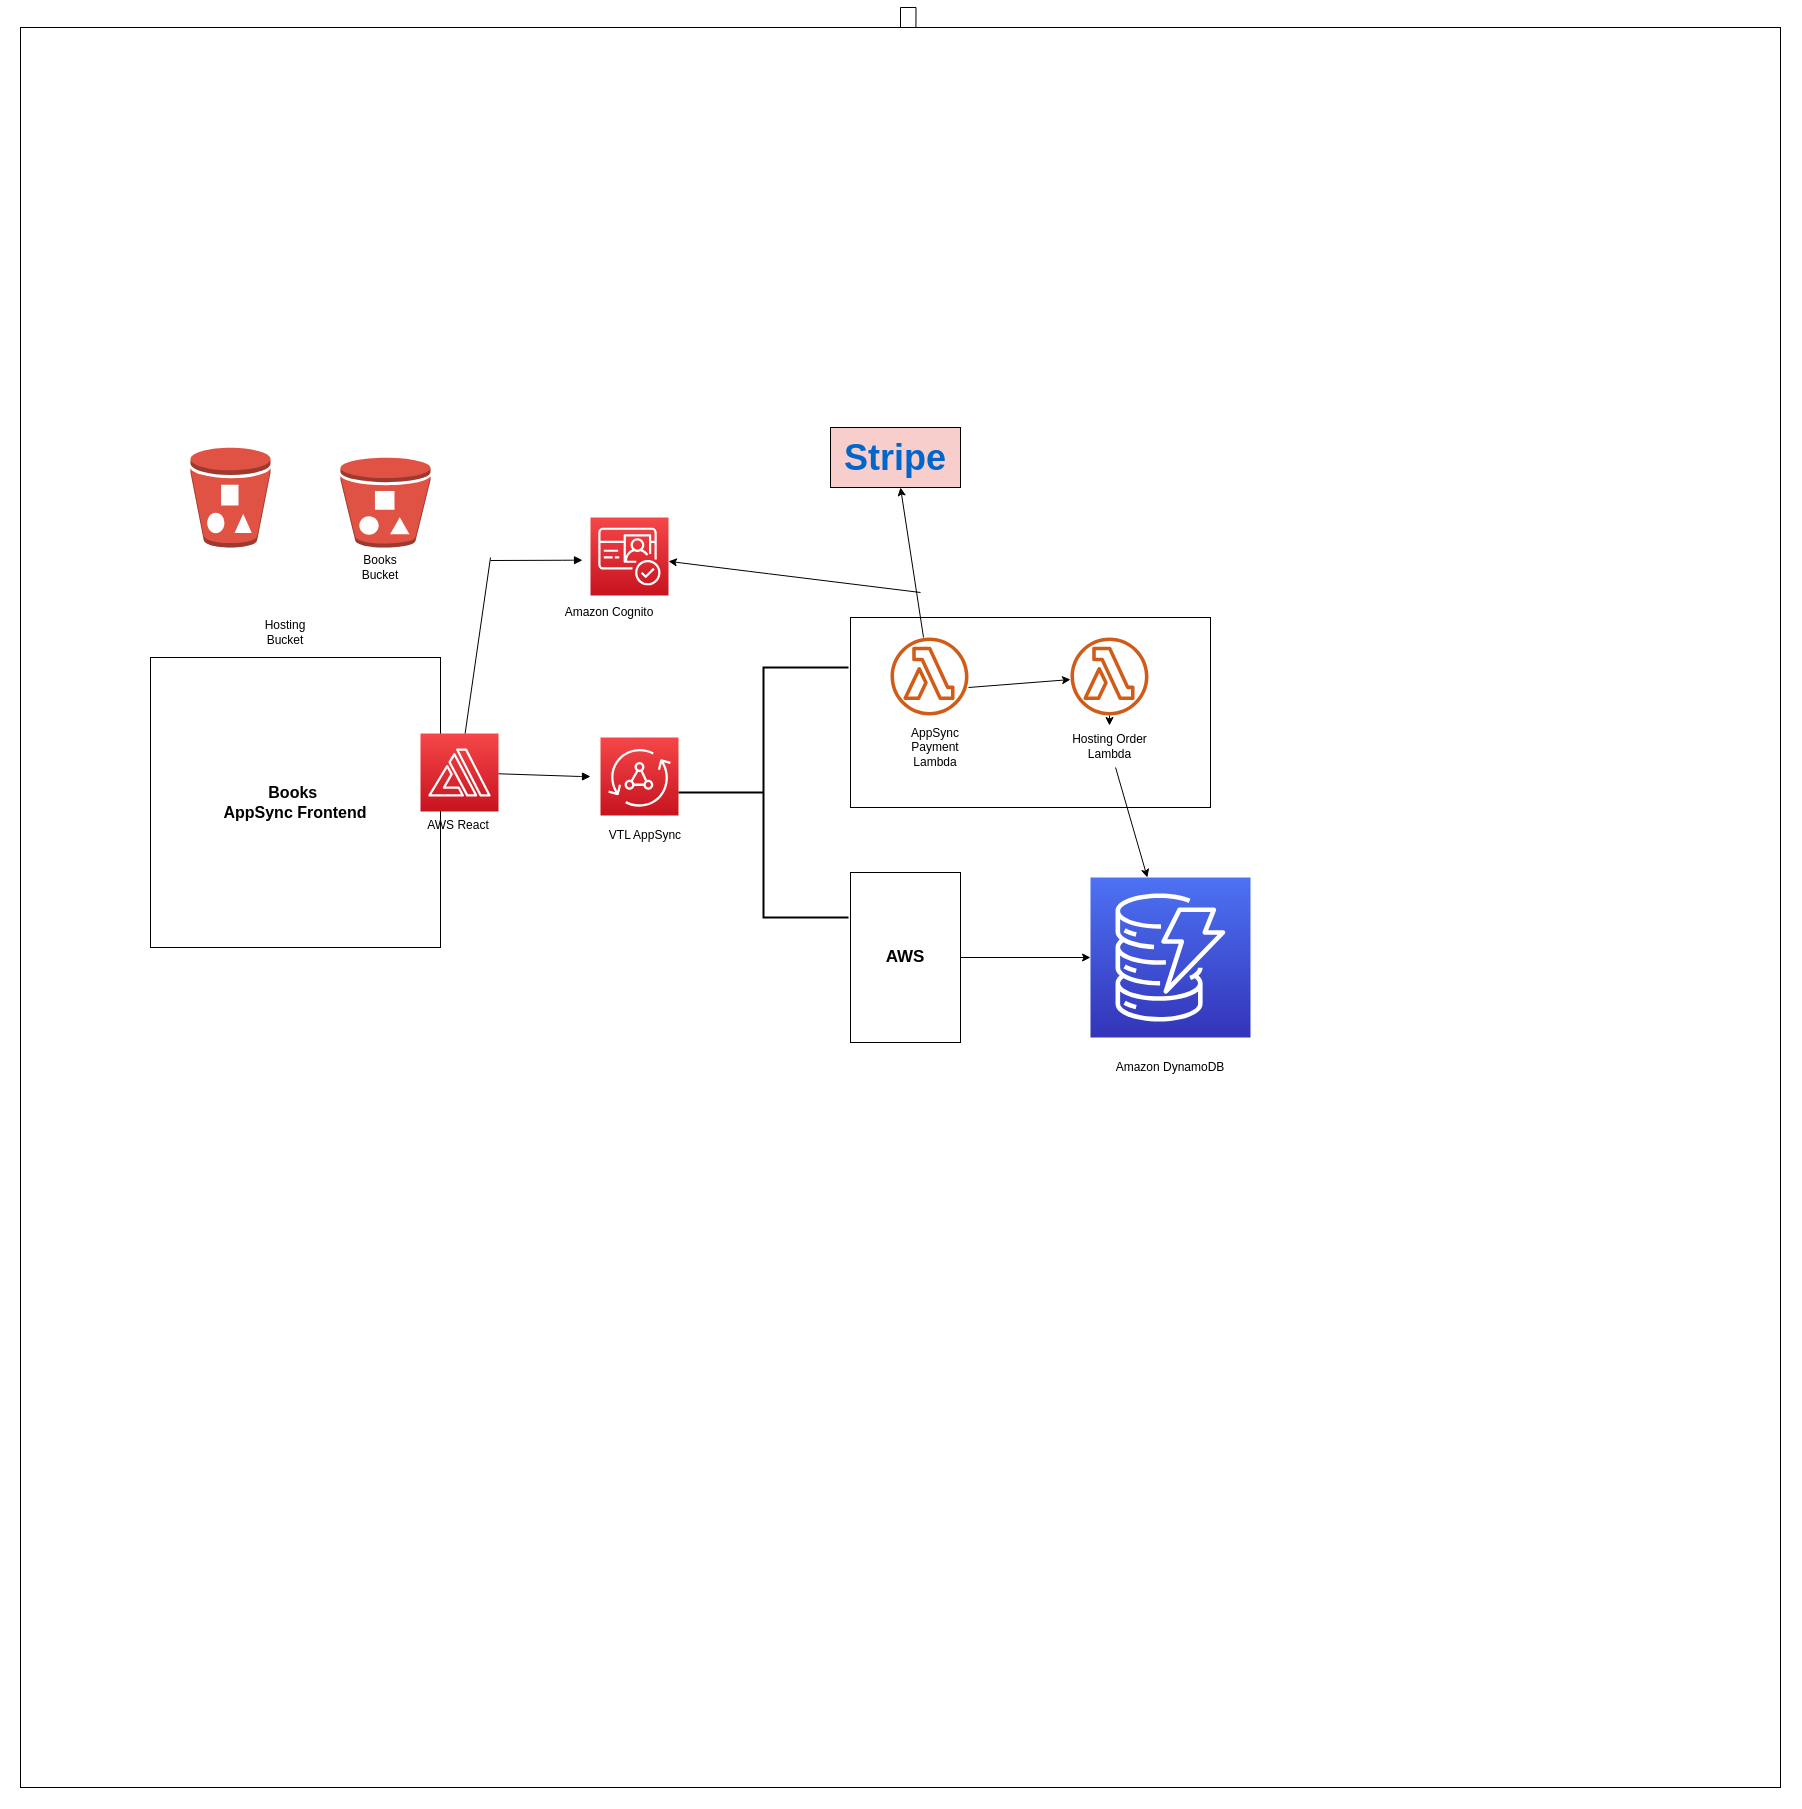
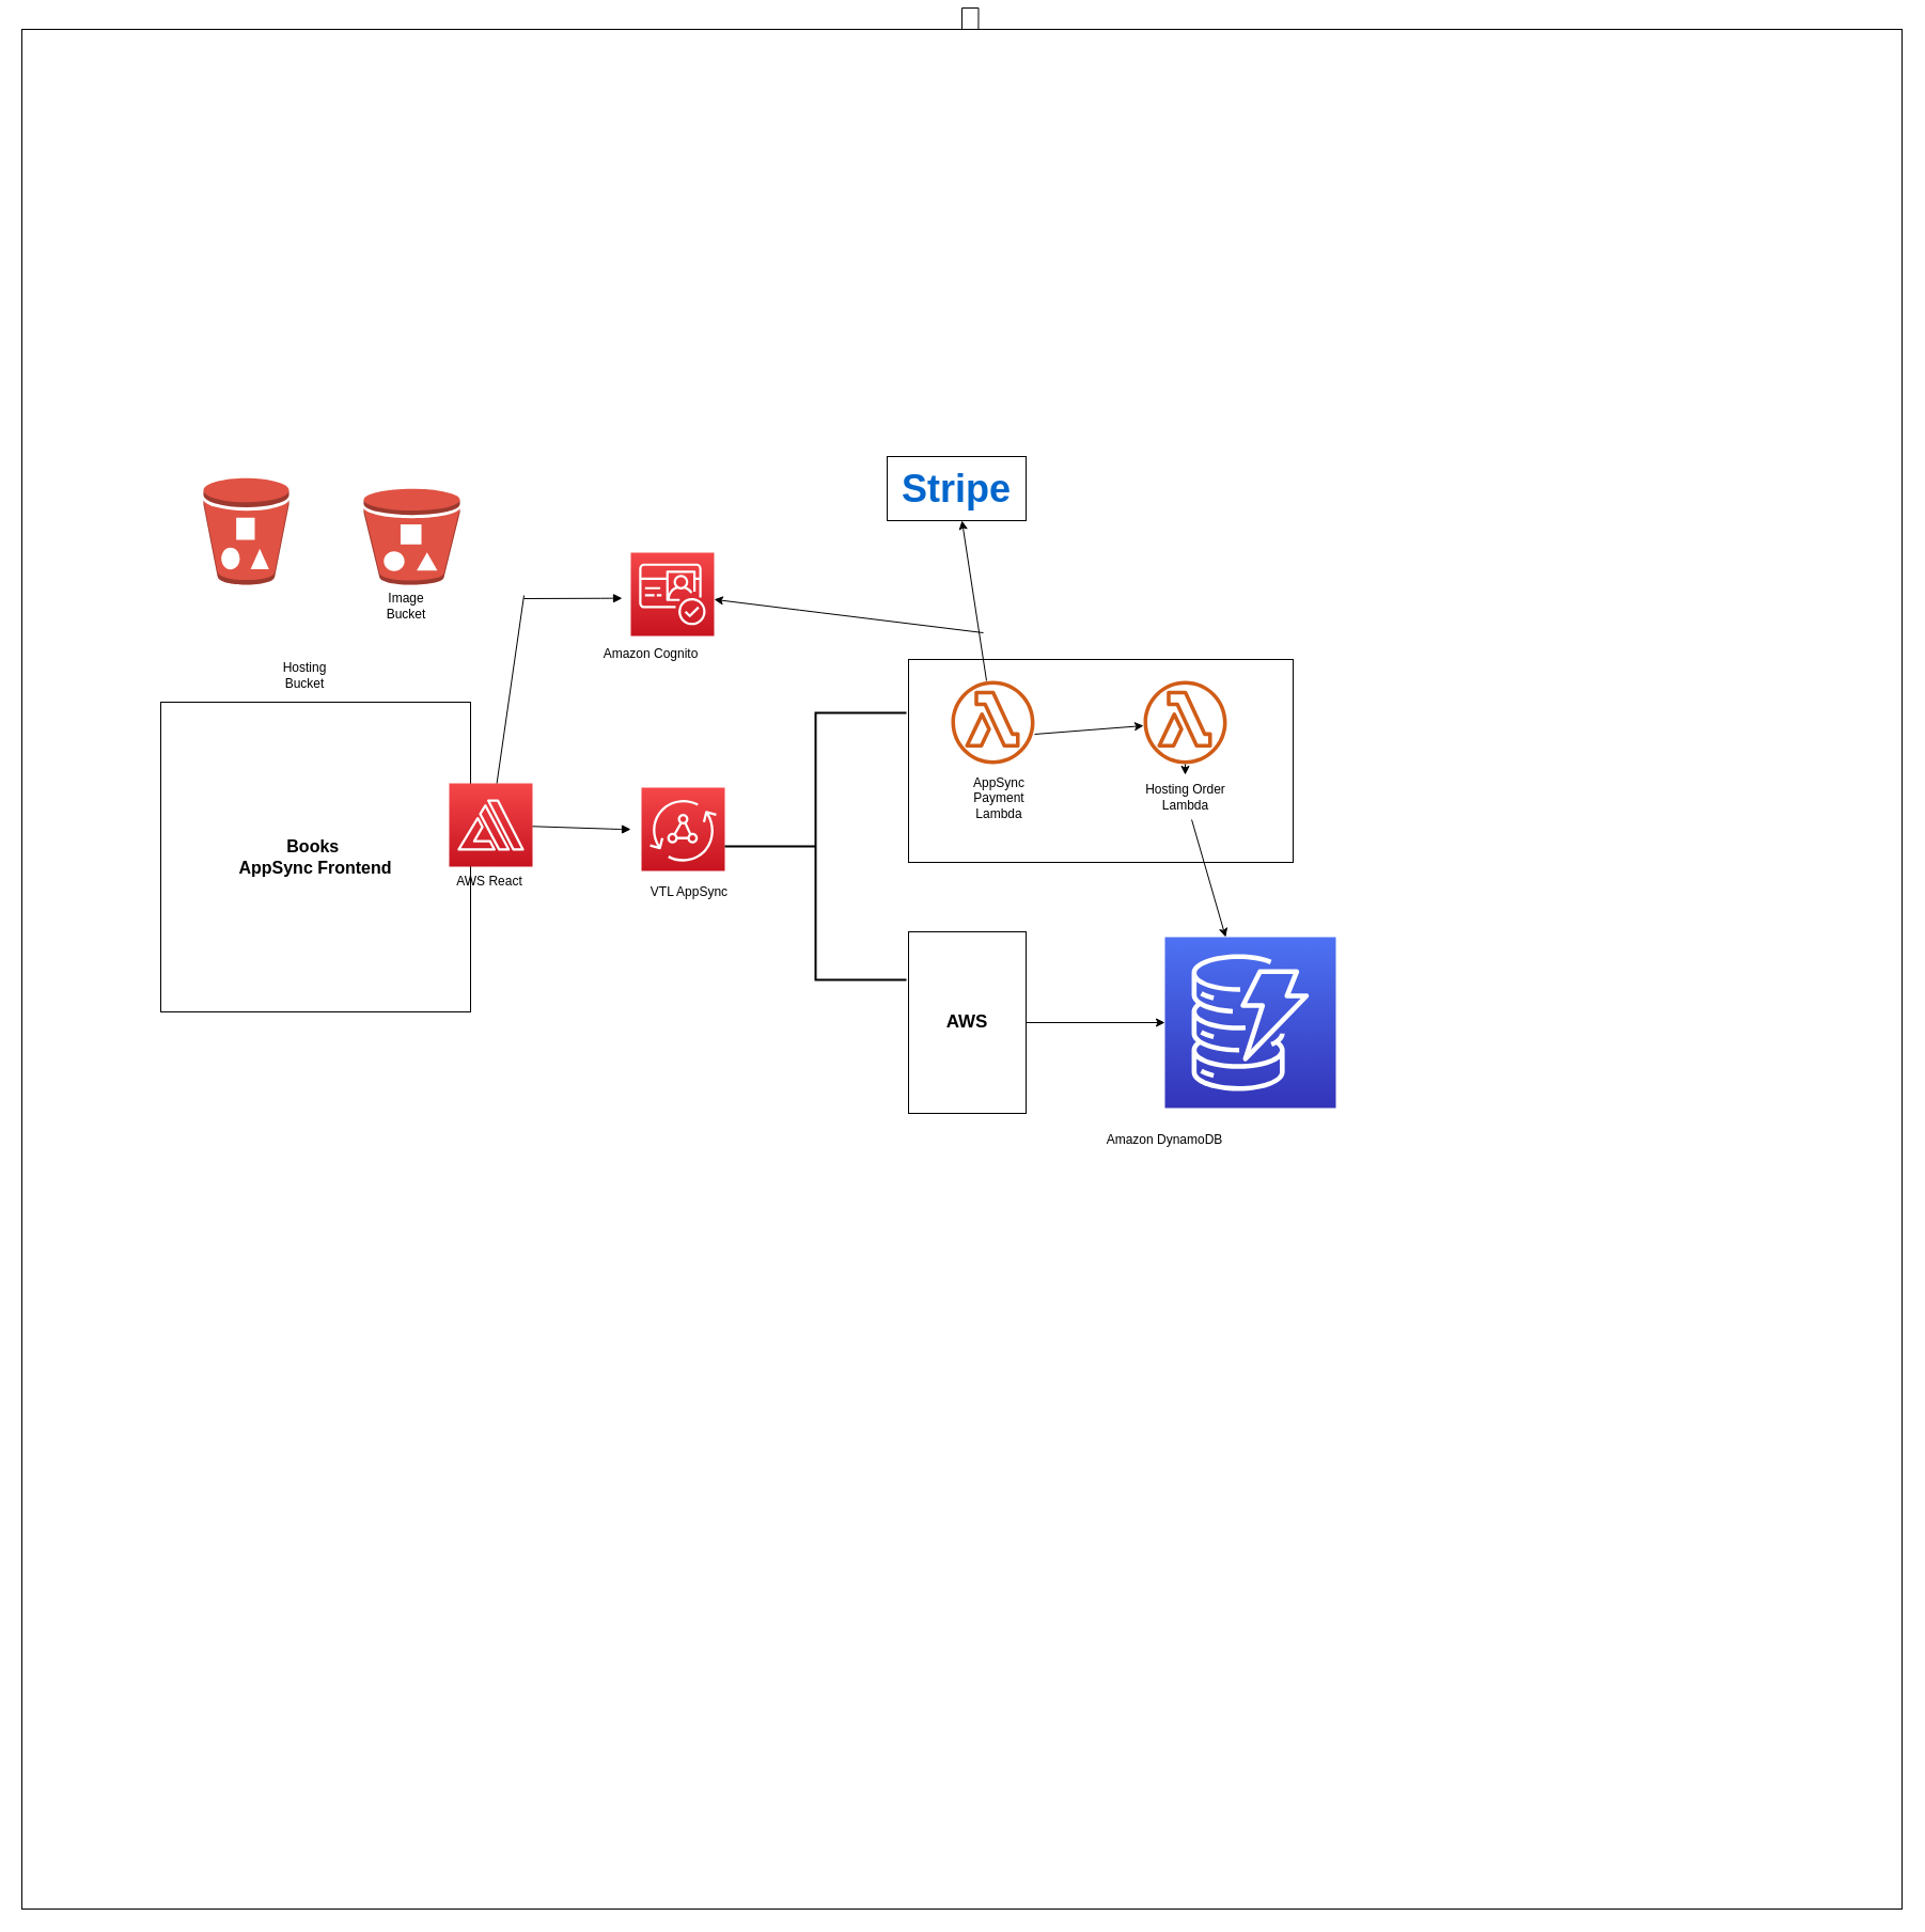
- <mxCell id="11" value="&lt;b&gt;&lt;font color=&quot;#0066cc&quot; style=&quot;font-size: 36px&quot;&gt;Stripe&lt;/font&gt;&lt;/b&gt;" style="rounded=0;whiteSpace=wrap;html=1;fillColor=#f8cecc;" vertex="1" parent="1"><mxGeometry x="830" y="420" width="130" height="60" as="geometry" /></mxCell>
+ <mxCell id="11" value="&lt;b&gt;&lt;font color=&quot;#0066cc&quot; style=&quot;font-size: 36px&quot;&gt;Stripe&lt;/font&gt;&lt;/b&gt;" style="rounded=0;whiteSpace=wrap;html=1;" vertex="1" parent="1"><mxGeometry x="830" y="420" width="130" height="60" as="geometry" /></mxCell>
- <mxCell id="18" value="Books&lt;br&gt;Bucket" style="text;html=1;strokeColor=none;fillColor=none;align=center;verticalAlign=middle;whiteSpace=wrap;rounded=0;" vertex="1" parent="1"><mxGeometry x="360" y="550" width="40" height="20" as="geometry" /></mxCell>
+ <mxCell id="18" value="Image&lt;br&gt;Bucket" style="text;html=1;strokeColor=none;fillColor=none;align=center;verticalAlign=middle;whiteSpace=wrap;rounded=0;" vertex="1" parent="1"><mxGeometry x="360" y="550" width="40" height="20" as="geometry" /></mxCell>
- <mxCell id="22" value="Amazon DynamoDB" style="text;html=1;strokeColor=none;fillColor=none;align=center;verticalAlign=middle;whiteSpace=wrap;rounded=0;" vertex="1" parent="1"><mxGeometry x="1100" y="1050" width="140" height="20" as="geometry" /></mxCell>
+ <mxCell id="22" value="Amazon DynamoDB" style="text;html=1;strokeColor=none;fillColor=none;align=center;verticalAlign=middle;whiteSpace=wrap;rounded=0;" vertex="1" parent="1"><mxGeometry x="1020" y="1050" width="140" height="20" as="geometry" /></mxCell>
